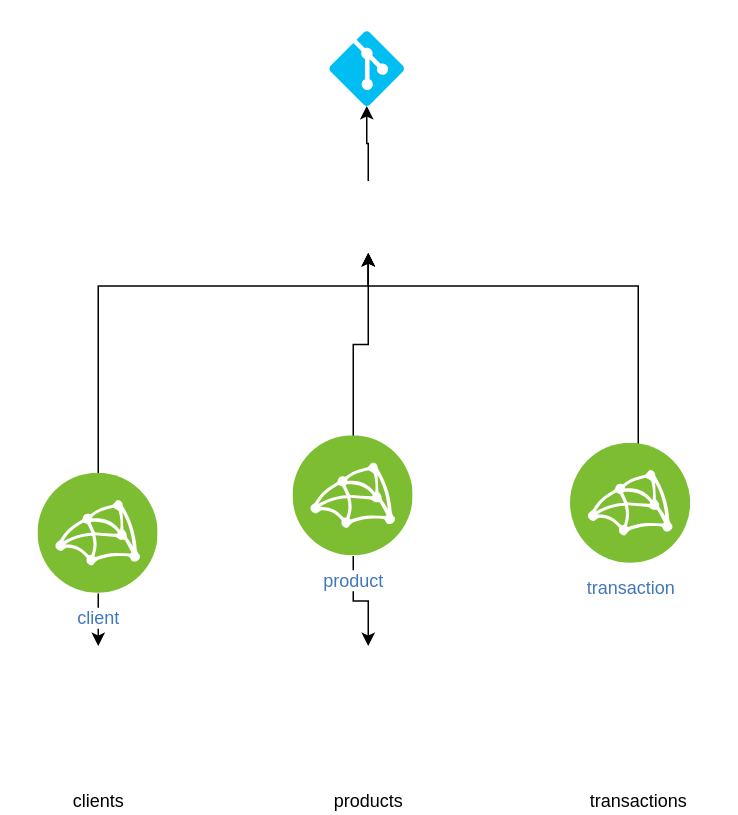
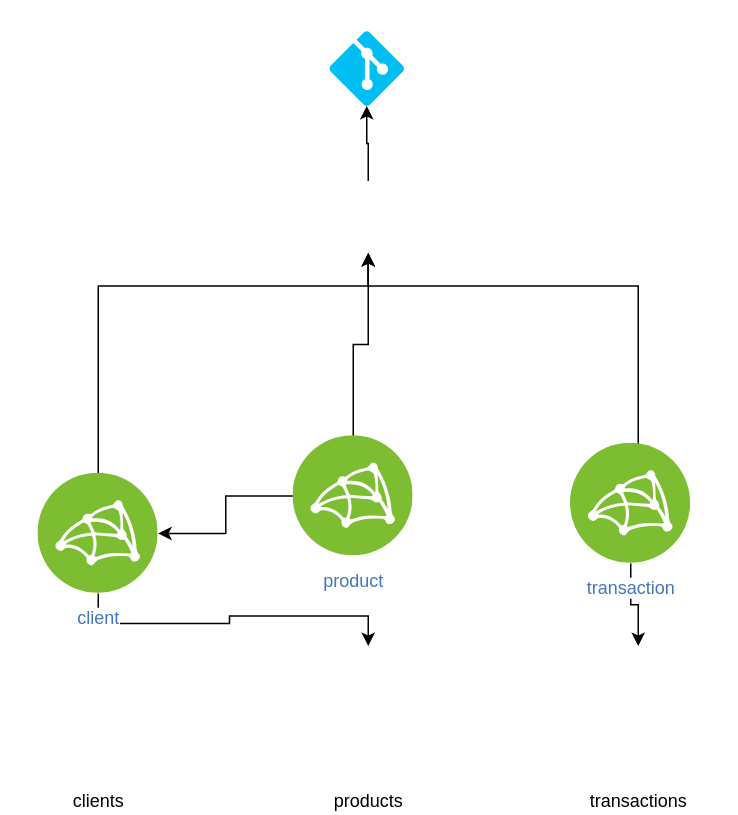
- <mxCell id="6" style="edgeStyle=orthogonalEdgeStyle;rounded=0;orthogonalLoop=1;jettySize=auto;html=1;" edge="1" parent="1" source="7" target="15"><mxGeometry relative="1" as="geometry" /></mxCell>
+ <mxCell id="6" style="edgeStyle=orthogonalEdgeStyle;rounded=0;orthogonalLoop=1;jettySize=auto;html=1;" edge="1" parent="1" source="7" target="4"><mxGeometry relative="1" as="geometry" /></mxCell>
+ <mxCell id="9" style="edgeStyle=orthogonalEdgeStyle;rounded=0;orthogonalLoop=1;jettySize=auto;html=1;" edge="1" parent="1" source="10" target="16"><mxGeometry relative="1" as="geometry" /></mxCell>
- <mxCell id="3" style="edgeStyle=orthogonalEdgeStyle;rounded=0;orthogonalLoop=1;jettySize=auto;html=1;exitX=0.5;exitY=1;exitDx=0;exitDy=0;" edge="1" parent="1" source="4" target="14"><mxGeometry relative="1" as="geometry" /></mxCell>
+ <mxCell id="3" style="edgeStyle=orthogonalEdgeStyle;rounded=0;orthogonalLoop=1;jettySize=auto;html=1;exitX=0.5;exitY=1;exitDx=0;exitDy=0;" edge="1" parent="1" source="4" target="15"><mxGeometry relative="1" as="geometry" /></mxCell>
